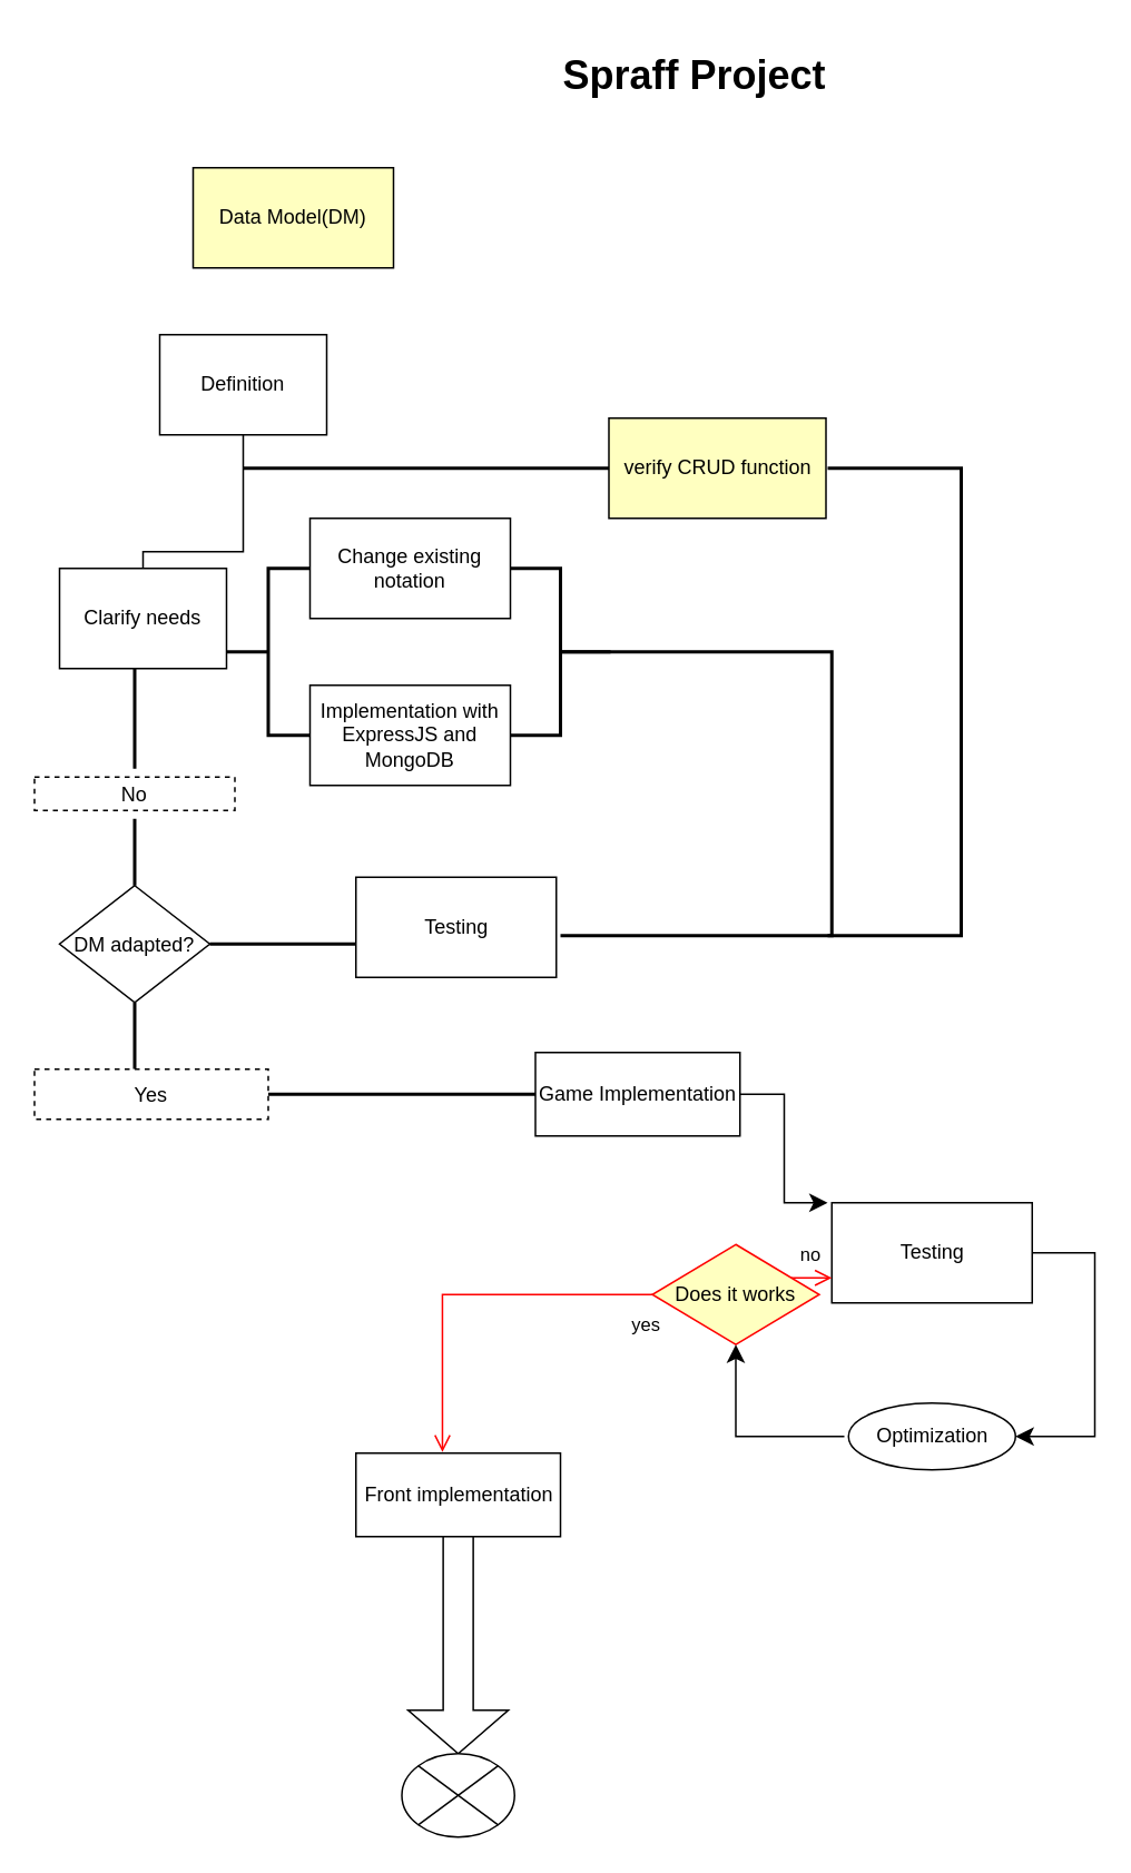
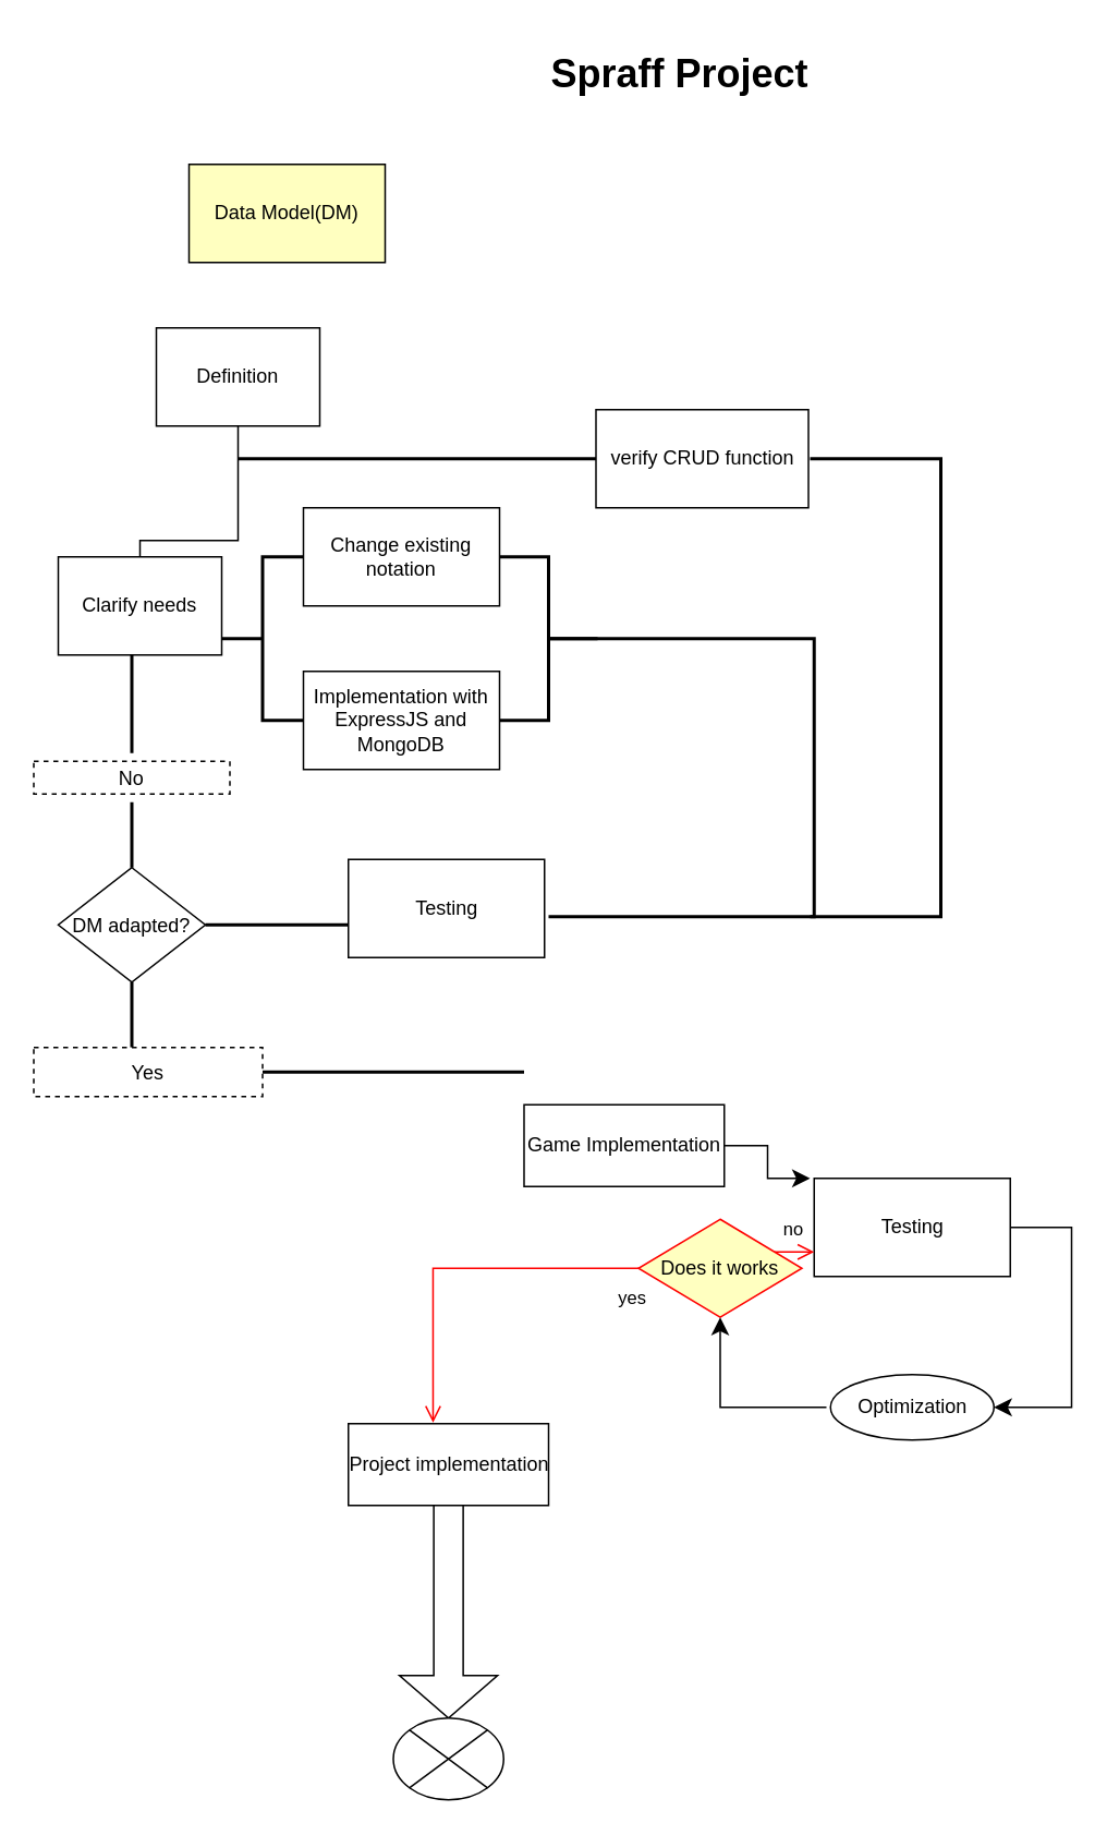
- <mxCell id="22" value="verify CRUD function" style="html=1;fillColor=#ffffc0;" vertex="1" parent="1"><mxGeometry x="364" y="250" width="130" height="60" as="geometry" /></mxCell>
+ <mxCell id="22" value="verify CRUD function" style="html=1;" vertex="1" parent="1"><mxGeometry x="364" y="250" width="130" height="60" as="geometry" /></mxCell>
- <mxCell id="20" value="Game Implementation" style="html=1;" vertex="1" parent="1"><mxGeometry x="320" y="630" width="122.5" height="50" as="geometry" /></mxCell>
+ <mxCell id="20" value="Game Implementation" style="html=1;" vertex="1" parent="1"><mxGeometry x="320" y="675" width="122.5" height="50" as="geometry" /></mxCell>
- <mxCell id="27" value="Front implementation" style="html=1;" vertex="1" parent="1"><mxGeometry x="212.5" y="870" width="122.5" height="50" as="geometry" /></mxCell>
+ <mxCell id="27" value="Project implementation" style="html=1;" vertex="1" parent="1"><mxGeometry x="212.5" y="870" width="122.5" height="50" as="geometry" /></mxCell>
